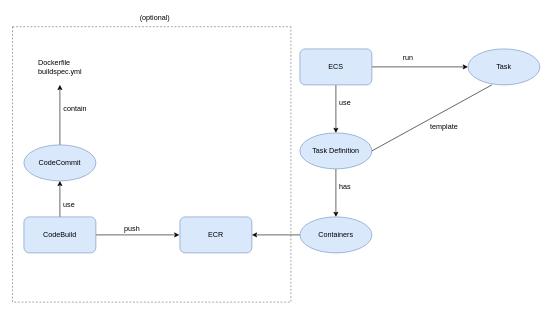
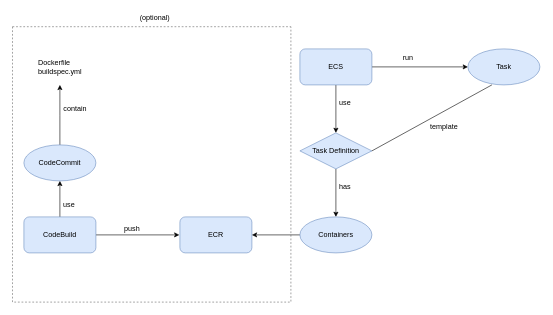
- <mxCell id="18" value="Task Definition" style="ellipse;whiteSpace=wrap;html=1;rounded=1;strokeColor=#6c8ebf;fillColor=#dae8fc;" parent="1" vertex="1"><mxGeometry x="499" y="221" width="120" height="60" as="geometry" /></mxCell>
+ <mxCell id="18" value="Task Definition" style="rhombus;whiteSpace=wrap;html=1;strokeColor=#6c8ebf;fillColor=#dae8fc;" parent="1" vertex="1"><mxGeometry x="499" y="221" width="120" height="60" as="geometry" /></mxCell>
